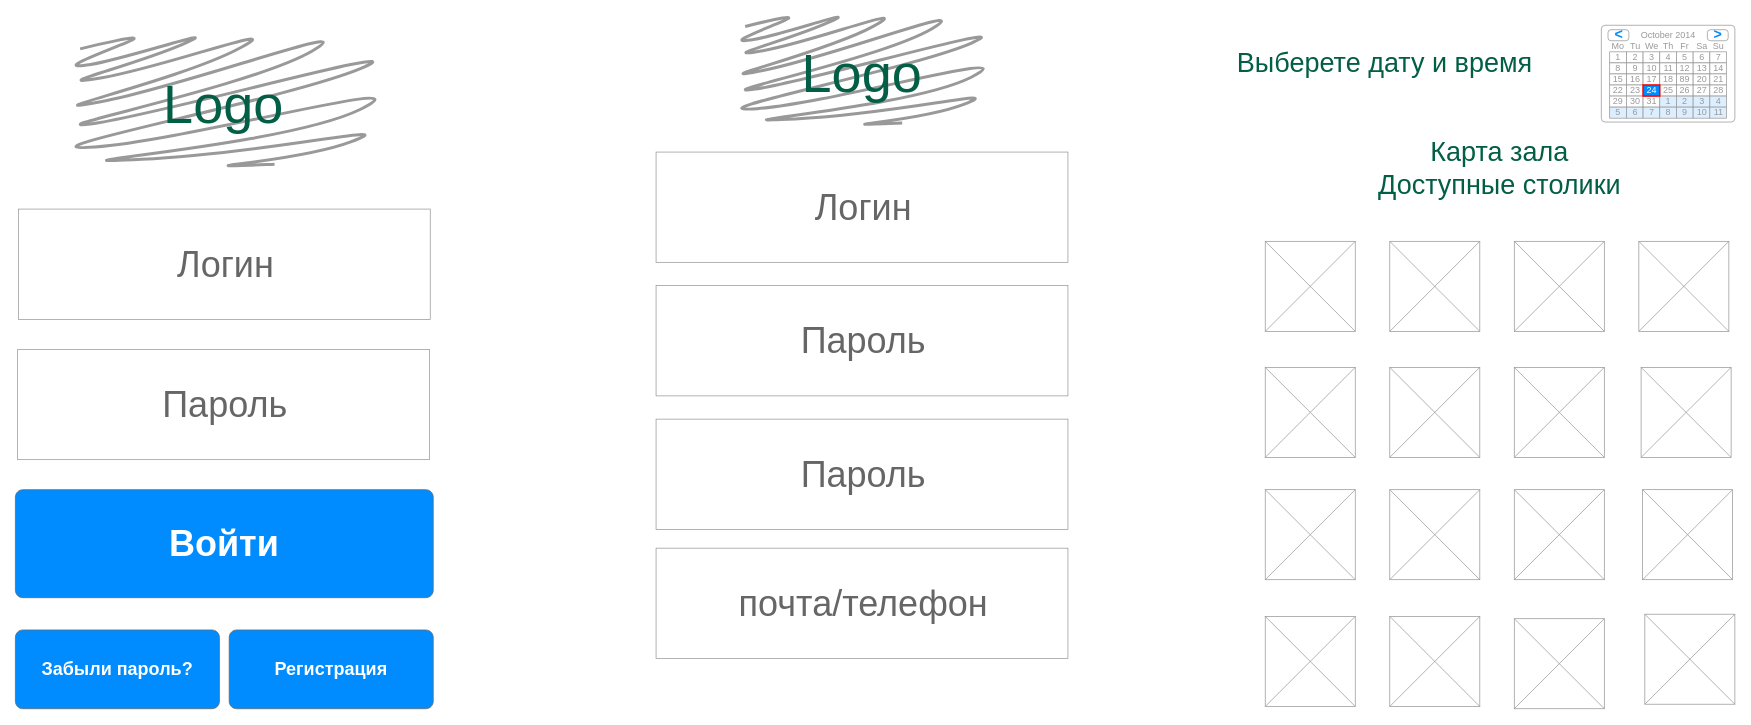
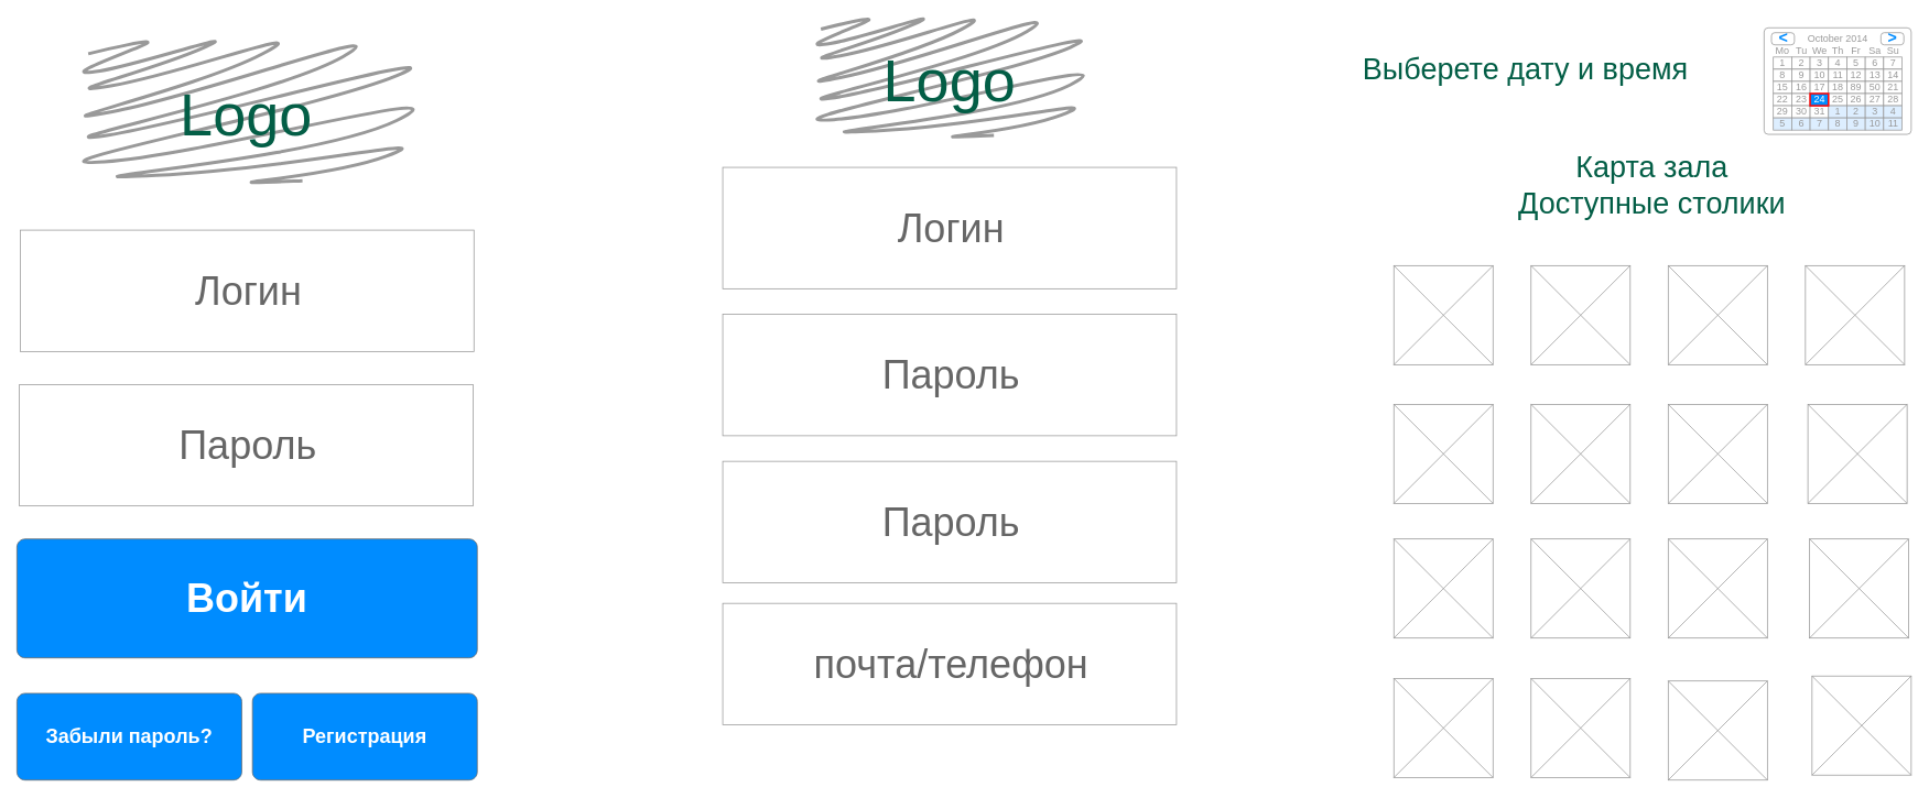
- <mxCell id="46" value="20" style="strokeWidth=1;shadow=0;dashed=0;align=center;html=1;shape=mxgraph.mockup.forms.rrect;rSize=0;strokeColor=#999999;fontColor=#999999;" vertex="1" parent="16"><mxGeometry x="122.375" y="64.869" width="22.25" height="14.743" as="geometry" /></mxCell>
+ <mxCell id="46" value="50" style="strokeWidth=1;shadow=0;dashed=0;align=center;html=1;shape=mxgraph.mockup.forms.rrect;rSize=0;strokeColor=#999999;fontColor=#999999;" vertex="1" parent="16"><mxGeometry x="122.375" y="64.869" width="22.25" height="14.743" as="geometry" /></mxCell>
